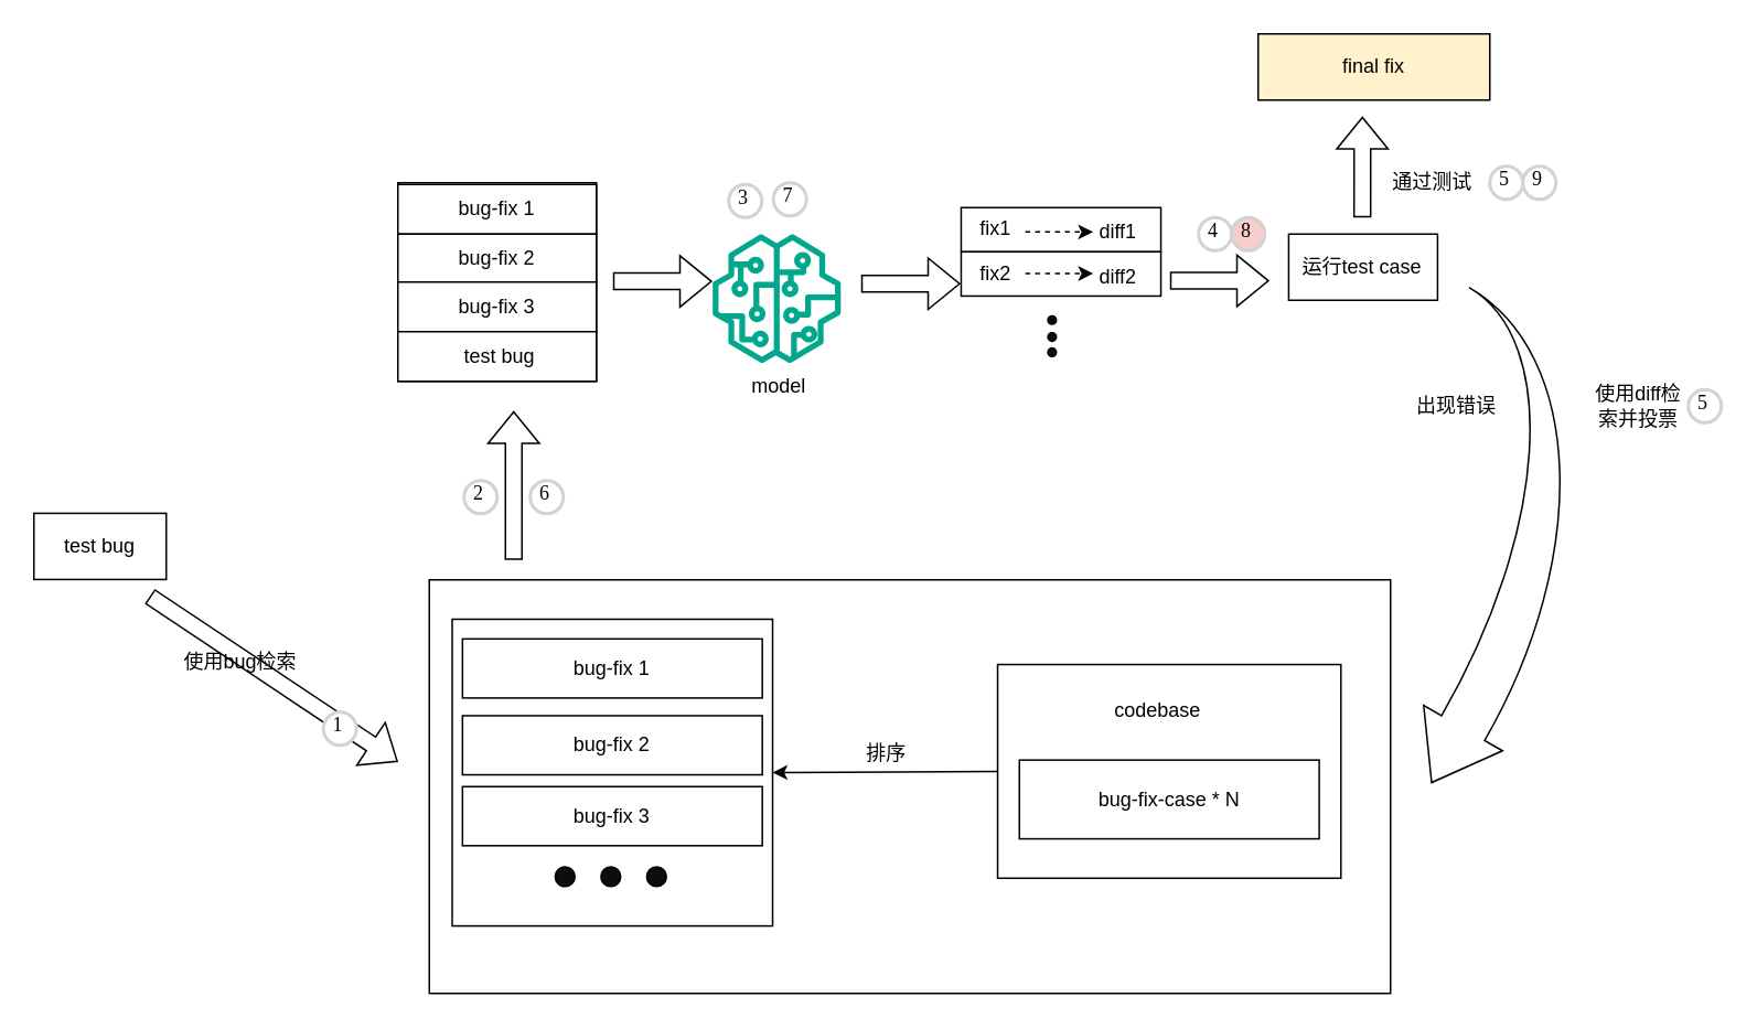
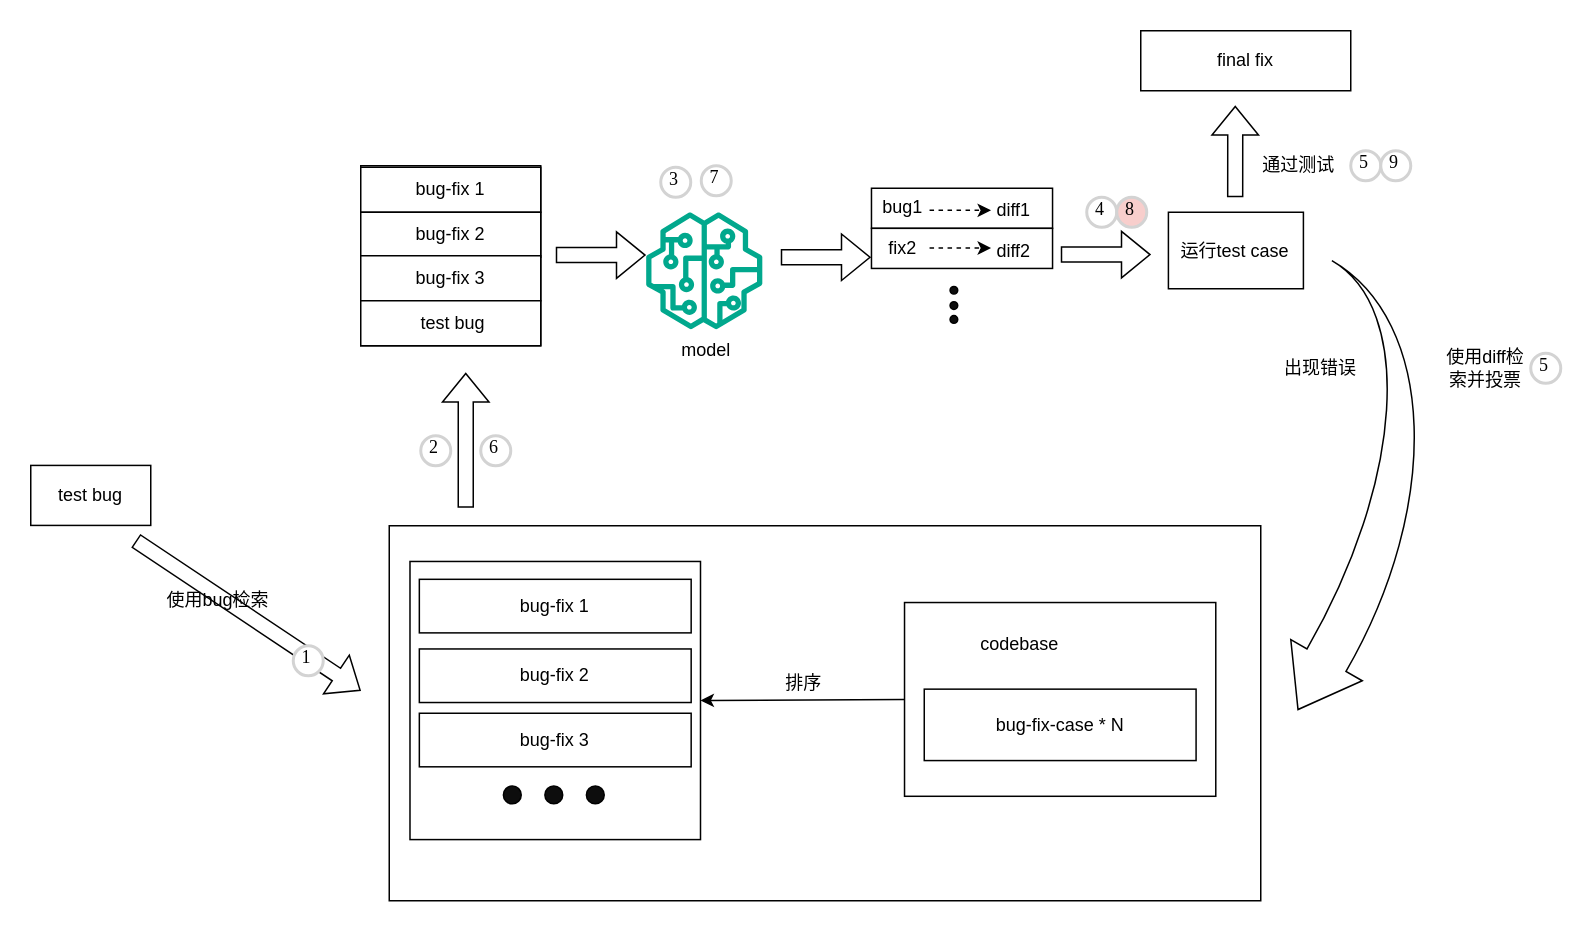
- <mxCell id="60" value="final fix" style="rounded=0;whiteSpace=wrap;html=1;fillColor=#fff2cc;" vertex="1" parent="2"><mxGeometry x="740" width="140" height="40" as="geometry" /></mxCell>
+ <mxCell id="60" value="final fix" style="rounded=0;whiteSpace=wrap;html=1;" vertex="1" parent="2"><mxGeometry x="740" width="140" height="40" as="geometry" /></mxCell>
- <mxCell id="8" value="fix1" style="text;html=1;align=center;verticalAlign=middle;whiteSpace=wrap;rounded=0;container=0;" vertex="1" parent="6"><mxGeometry y="5.182" width="62.868" height="16.364" as="geometry" /></mxCell>
+ <mxCell id="8" value="bug1" style="text;html=1;align=center;verticalAlign=middle;whiteSpace=wrap;rounded=0;container=0;" vertex="1" parent="6"><mxGeometry y="5.182" width="62.868" height="16.364" as="geometry" /></mxCell>
- <mxCell id="56" value="运行test case" style="rounded=0;whiteSpace=wrap;html=1;" vertex="1" parent="2"><mxGeometry x="758.44" y="121" width="90" height="40" as="geometry" /></mxCell>
+ <mxCell id="56" value="运行test case" style="rounded=0;whiteSpace=wrap;html=1;" vertex="1" parent="2"><mxGeometry x="758.44" y="121" width="90" height="51" as="geometry" /></mxCell>
- <mxCell id="31" value="codebase" style="text;html=1;align=center;verticalAlign=middle;whiteSpace=wrap;rounded=0;" vertex="1" parent="29"><mxGeometry x="55.333" y="10.119" width="83" height="35.714" as="geometry" /></mxCell>
+ <mxCell id="31" value="codebase" style="text;html=1;align=center;verticalAlign=middle;whiteSpace=wrap;rounded=0;" vertex="1" parent="29"><mxGeometry x="35.333" y="10.119" width="83" height="35.714" as="geometry" /></mxCell>
